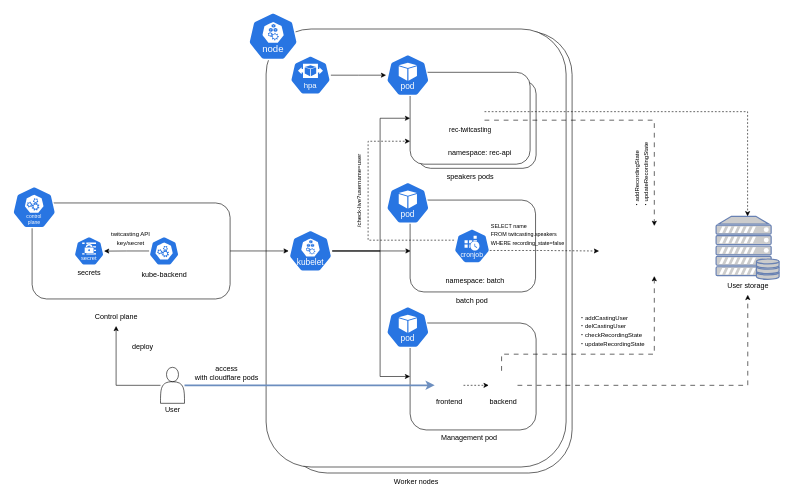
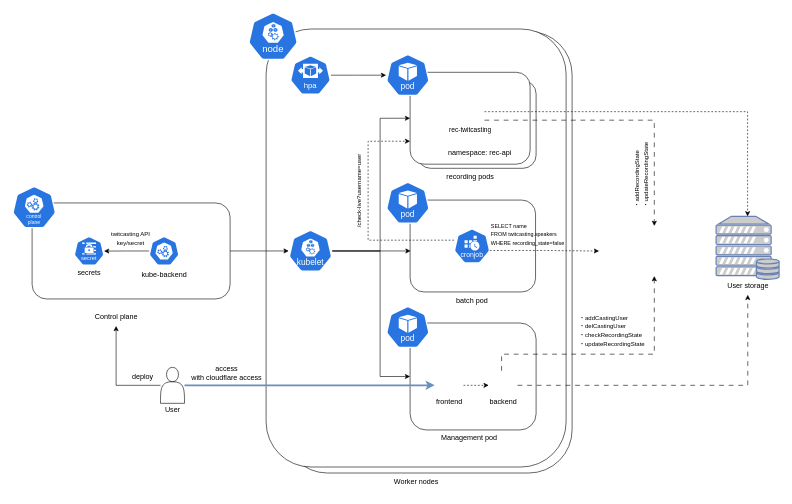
- <mxCell id="12" value="speakers pods" style="text;html=1;align=center;verticalAlign=middle;resizable=0;points=[];autosize=1;strokeColor=none;fillColor=none;" vertex="1" parent="9"><mxGeometry x="90" y="232.16" width="100" height="30" as="geometry" /></mxCell>
+ <mxCell id="12" value="recording pods" style="text;html=1;align=center;verticalAlign=middle;resizable=0;points=[];autosize=1;strokeColor=none;fillColor=none;" vertex="1" parent="9"><mxGeometry x="90" y="232.16" width="100" height="30" as="geometry" /></mxCell>
- <mxCell id="23" value="namespace: batch" style="text;html=1;align=center;verticalAlign=middle;resizable=0;points=[];autosize=1;strokeColor=none;fillColor=none;" vertex="1" parent="21"><mxGeometry x="48.227" y="119.998" width="120" height="30" as="geometry" /></mxCell>
- <mxCell id="57" value="deploy" style="text;html=1;align=center;verticalAlign=middle;resizable=0;points=[];autosize=1;strokeColor=none;fillColor=none;" vertex="1" parent="1"><mxGeometry x="207" y="561.7" width="60" height="30" as="geometry" /></mxCell>
+ <mxCell id="57" value="deploy" style="text;html=1;align=center;verticalAlign=middle;resizable=0;points=[];autosize=1;strokeColor=none;fillColor=none;" vertex="1" parent="1"><mxGeometry x="207" y="611.7" width="60" height="30" as="geometry" /></mxCell>
- <mxCell id="58" value="access&lt;div&gt;with cloudflare pods&lt;/div&gt;" style="text;html=1;align=center;verticalAlign=middle;resizable=0;points=[];autosize=1;strokeColor=none;fillColor=none;" vertex="1" parent="1"><mxGeometry x="307" y="601.7" width="140" height="40" as="geometry" /></mxCell>
+ <mxCell id="58" value="access&lt;div&gt;with cloudflare access&lt;/div&gt;" style="text;html=1;align=center;verticalAlign=middle;resizable=0;points=[];autosize=1;strokeColor=none;fillColor=none;" vertex="1" parent="1"><mxGeometry x="307" y="601.7" width="140" height="40" as="geometry" /></mxCell>
